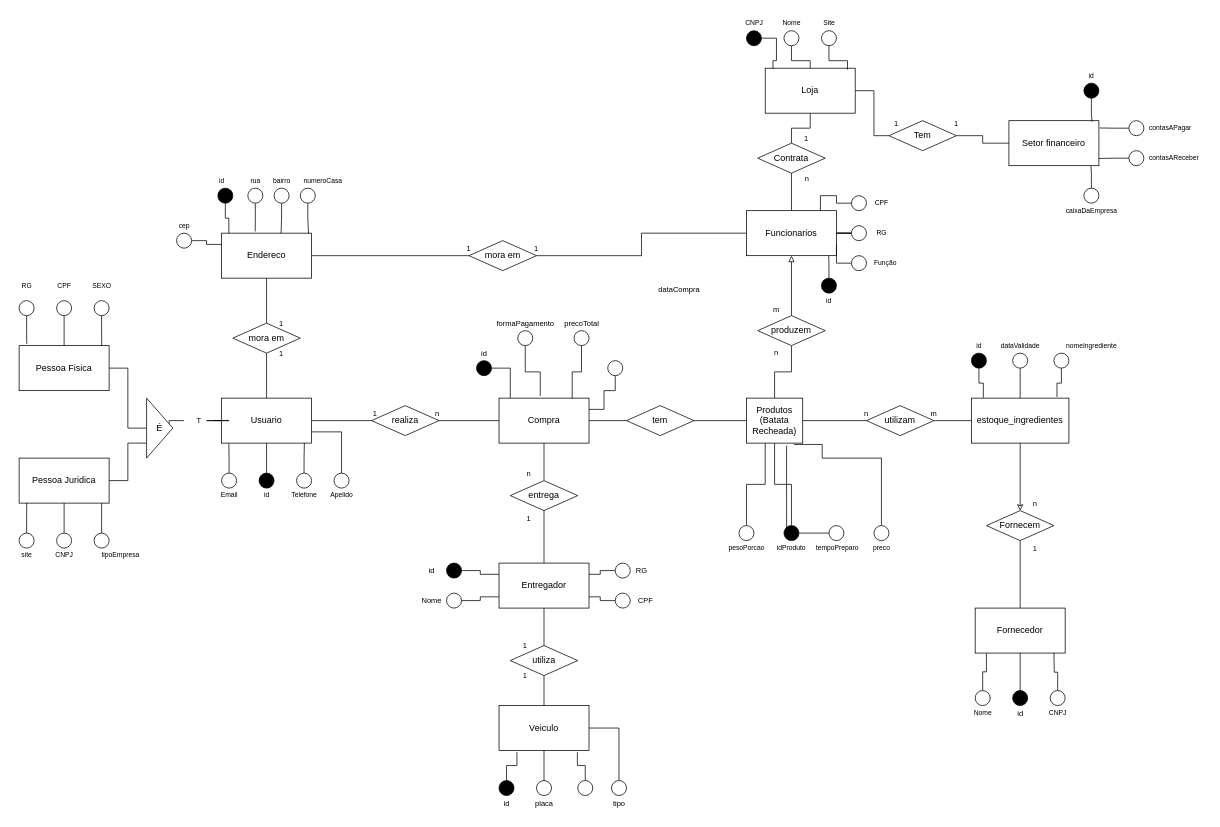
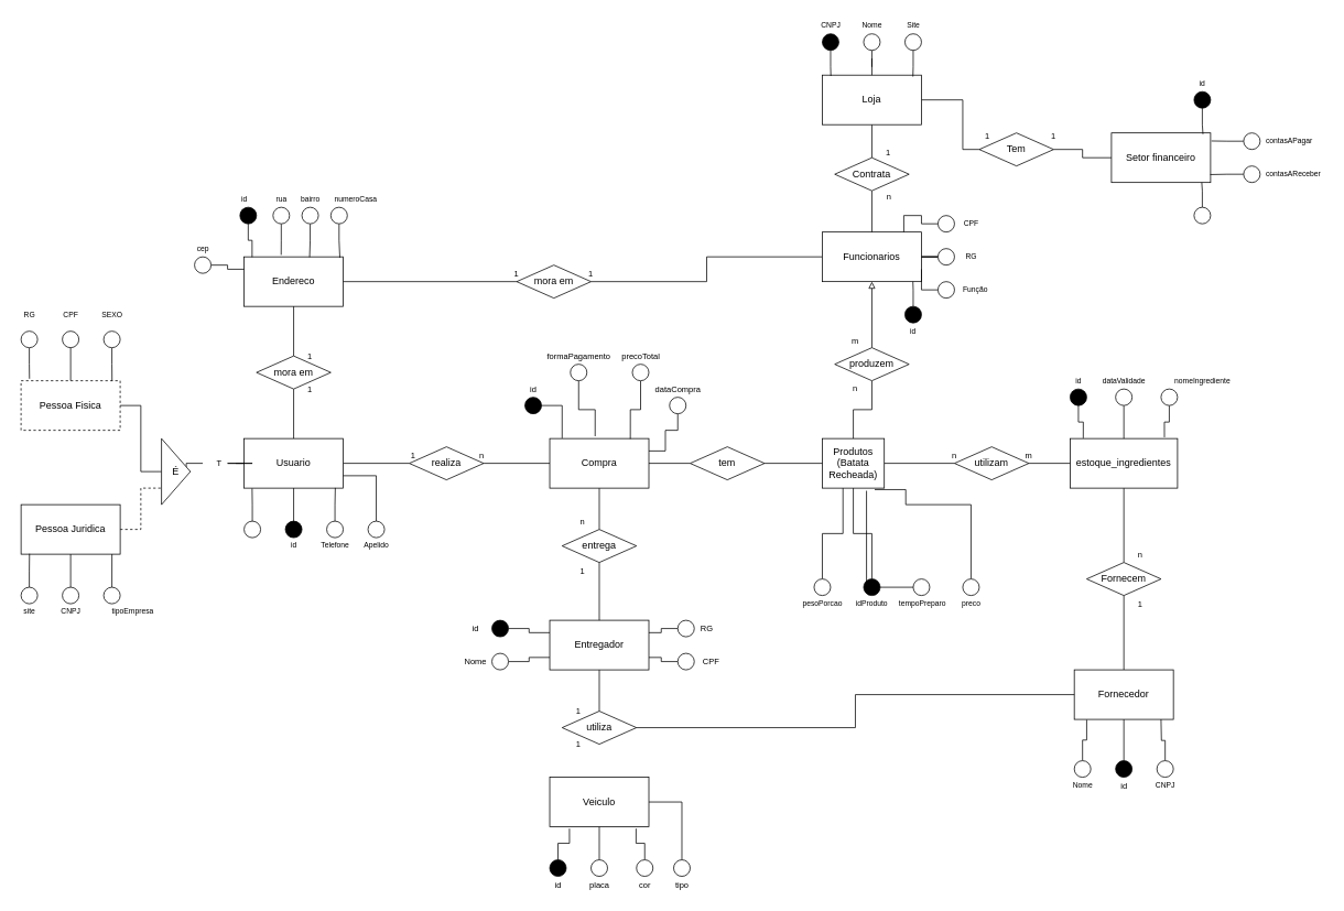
- <mxCell id="64" value="Loja" style="rounded=0;whiteSpace=wrap;html=1;fillColor=#FFFFFF;" vertex="1" parent="1"><mxGeometry x="1020" y="90" width="120" height="60" as="geometry" /></mxCell>
+ <mxCell id="64" value="Loja" style="rounded=0;whiteSpace=wrap;html=1;fillColor=#FFFFFF;" vertex="1" parent="1"><mxGeometry x="995" y="90" width="120" height="60" as="geometry" /></mxCell>
- <mxCell id="129" value="caixaDaEmpresa" style="text;html=1;align=center;verticalAlign=middle;resizable=0;points=[];autosize=1;strokeColor=none;fontSize=9;" vertex="1" parent="1"><mxGeometry x="1415" y="270" width="80" height="20" as="geometry" /></mxCell>
- <mxCell id="171" value="dataCompra" style="text;html=1;align=center;verticalAlign=middle;resizable=0;points=[];autosize=1;strokeColor=none;fontSize=10;" vertex="1" parent="1"><mxGeometry x="870" y="375" width="70" height="20" as="geometry" /></mxCell>
+ <mxCell id="171" value="dataCompra" style="text;html=1;align=center;verticalAlign=middle;resizable=0;points=[];autosize=1;strokeColor=none;fontSize=10;" vertex="1" parent="1"><mxGeometry x="785" y="460" width="70" height="20" as="geometry" /></mxCell>
- <mxCell id="24" value="Pessoa Fisica" style="rounded=0;whiteSpace=wrap;html=1;" vertex="1" parent="1"><mxGeometry x="25" y="460" width="120" height="60" as="geometry" /></mxCell>
+ <mxCell id="24" value="Pessoa Fisica" style="rounded=0;whiteSpace=wrap;html=1;dashed=1;" vertex="1" parent="1"><mxGeometry x="25" y="460" width="120" height="60" as="geometry" /></mxCell>
- <mxCell id="22" style="edgeStyle=orthogonalEdgeStyle;rounded=0;orthogonalLoop=1;jettySize=auto;html=1;entryX=0;entryY=0.75;entryDx=0;entryDy=0;endArrow=none;endFill=0;" edge="1" parent="1" source="23" target="26"><mxGeometry relative="1" as="geometry" /></mxCell>
+ <mxCell id="22" style="edgeStyle=orthogonalEdgeStyle;rounded=0;orthogonalLoop=1;jettySize=auto;html=1;entryX=0;entryY=0.75;entryDx=0;entryDy=0;endArrow=none;endFill=0;dashed=1;" edge="1" parent="1" source="23" target="26"><mxGeometry relative="1" as="geometry" /></mxCell>
- <mxCell id="76" value="Email" style="text;html=1;align=center;verticalAlign=middle;resizable=0;points=[];autosize=1;strokeColor=none;fontSize=9;" vertex="1" parent="1"><mxGeometry x="285" y="650" width="40" height="20" as="geometry" /></mxCell>
- <mxCell id="9" style="edgeStyle=orthogonalEdgeStyle;rounded=0;orthogonalLoop=1;jettySize=auto;html=1;endArrow=classic;endFill=0;" edge="1" parent="1" source="10" target="39"><mxGeometry relative="1" as="geometry" /></mxCell>
+ <mxCell id="9" style="edgeStyle=orthogonalEdgeStyle;rounded=0;orthogonalLoop=1;jettySize=auto;html=1;endArrow=none;endFill=0;" edge="1" parent="1" source="10" target="39"><mxGeometry relative="1" as="geometry" /></mxCell>
- <mxCell id="42" style="edgeStyle=orthogonalEdgeStyle;rounded=0;orthogonalLoop=1;jettySize=auto;html=1;endArrow=none;endFill=0;" edge="1" parent="1" source="43" target="19"><mxGeometry relative="1" as="geometry" /></mxCell>
+ <mxCell id="42" style="edgeStyle=orthogonalEdgeStyle;rounded=0;orthogonalLoop=1;jettySize=auto;html=1;endArrow=none;endFill=0;" edge="1" parent="1" source="43" target="21"><mxGeometry relative="1" as="geometry" /></mxCell>
+ <mxCell id="192" value="cor" style="text;html=1;align=center;verticalAlign=middle;resizable=0;points=[];autosize=1;strokeColor=none;fontSize=10;" vertex="1" parent="1"><mxGeometry x="765" y="1060" width="30" height="20" as="geometry" /></mxCell>
